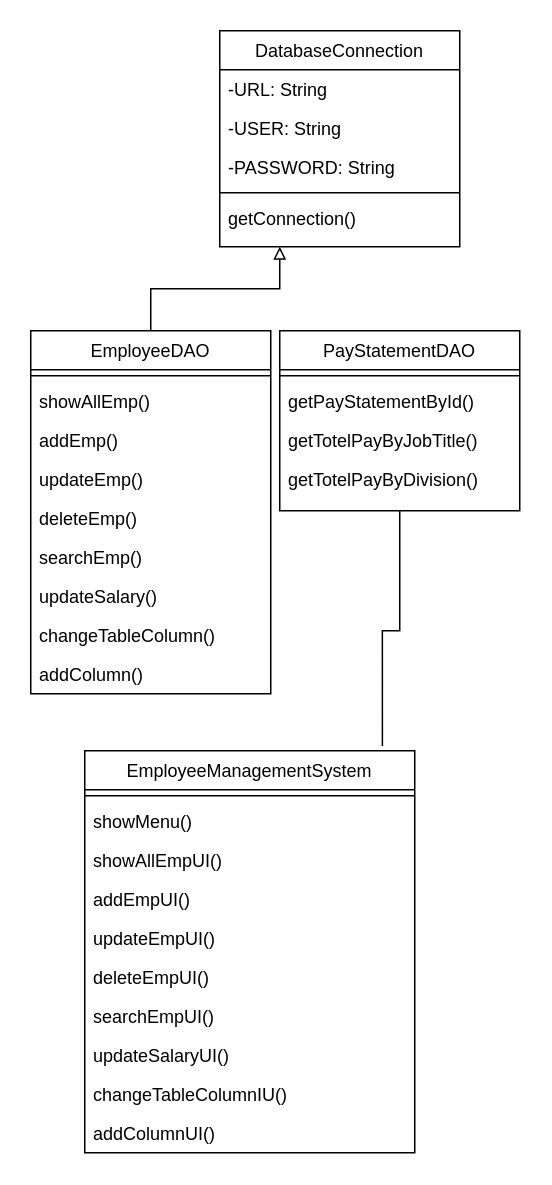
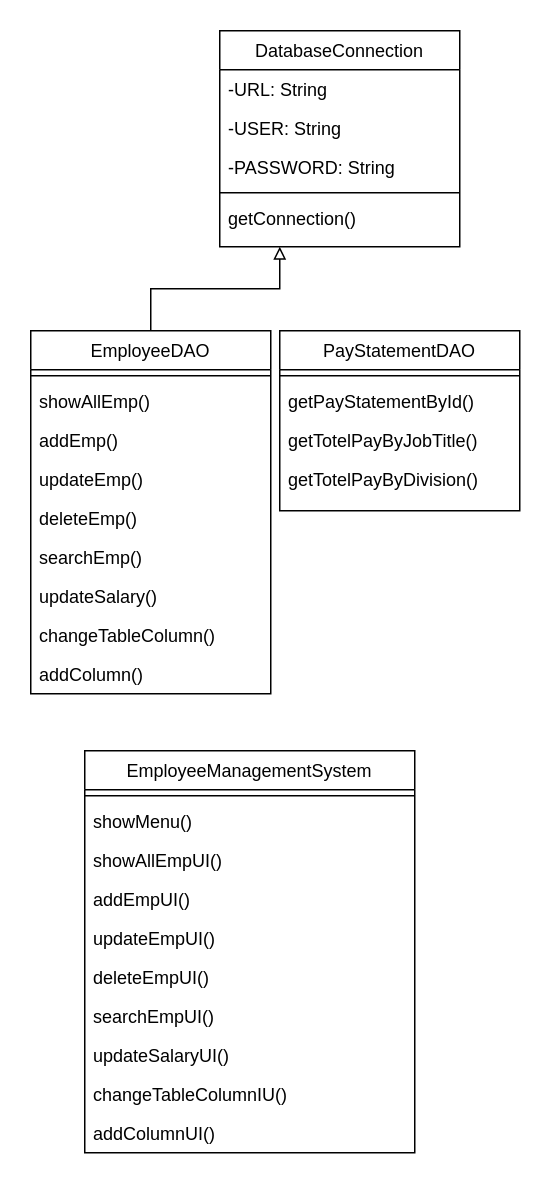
- <mxCell id="13" style="edgeStyle=orthogonalEdgeStyle;rounded=0;orthogonalLoop=1;jettySize=auto;html=1;endArrow=none;endFill=0;entryX=0.902;entryY=-0.012;entryDx=0;entryDy=0;entryPerimeter=0;" parent="1" source="14" target="19" edge="1"><mxGeometry relative="1" as="geometry" /></mxCell>
